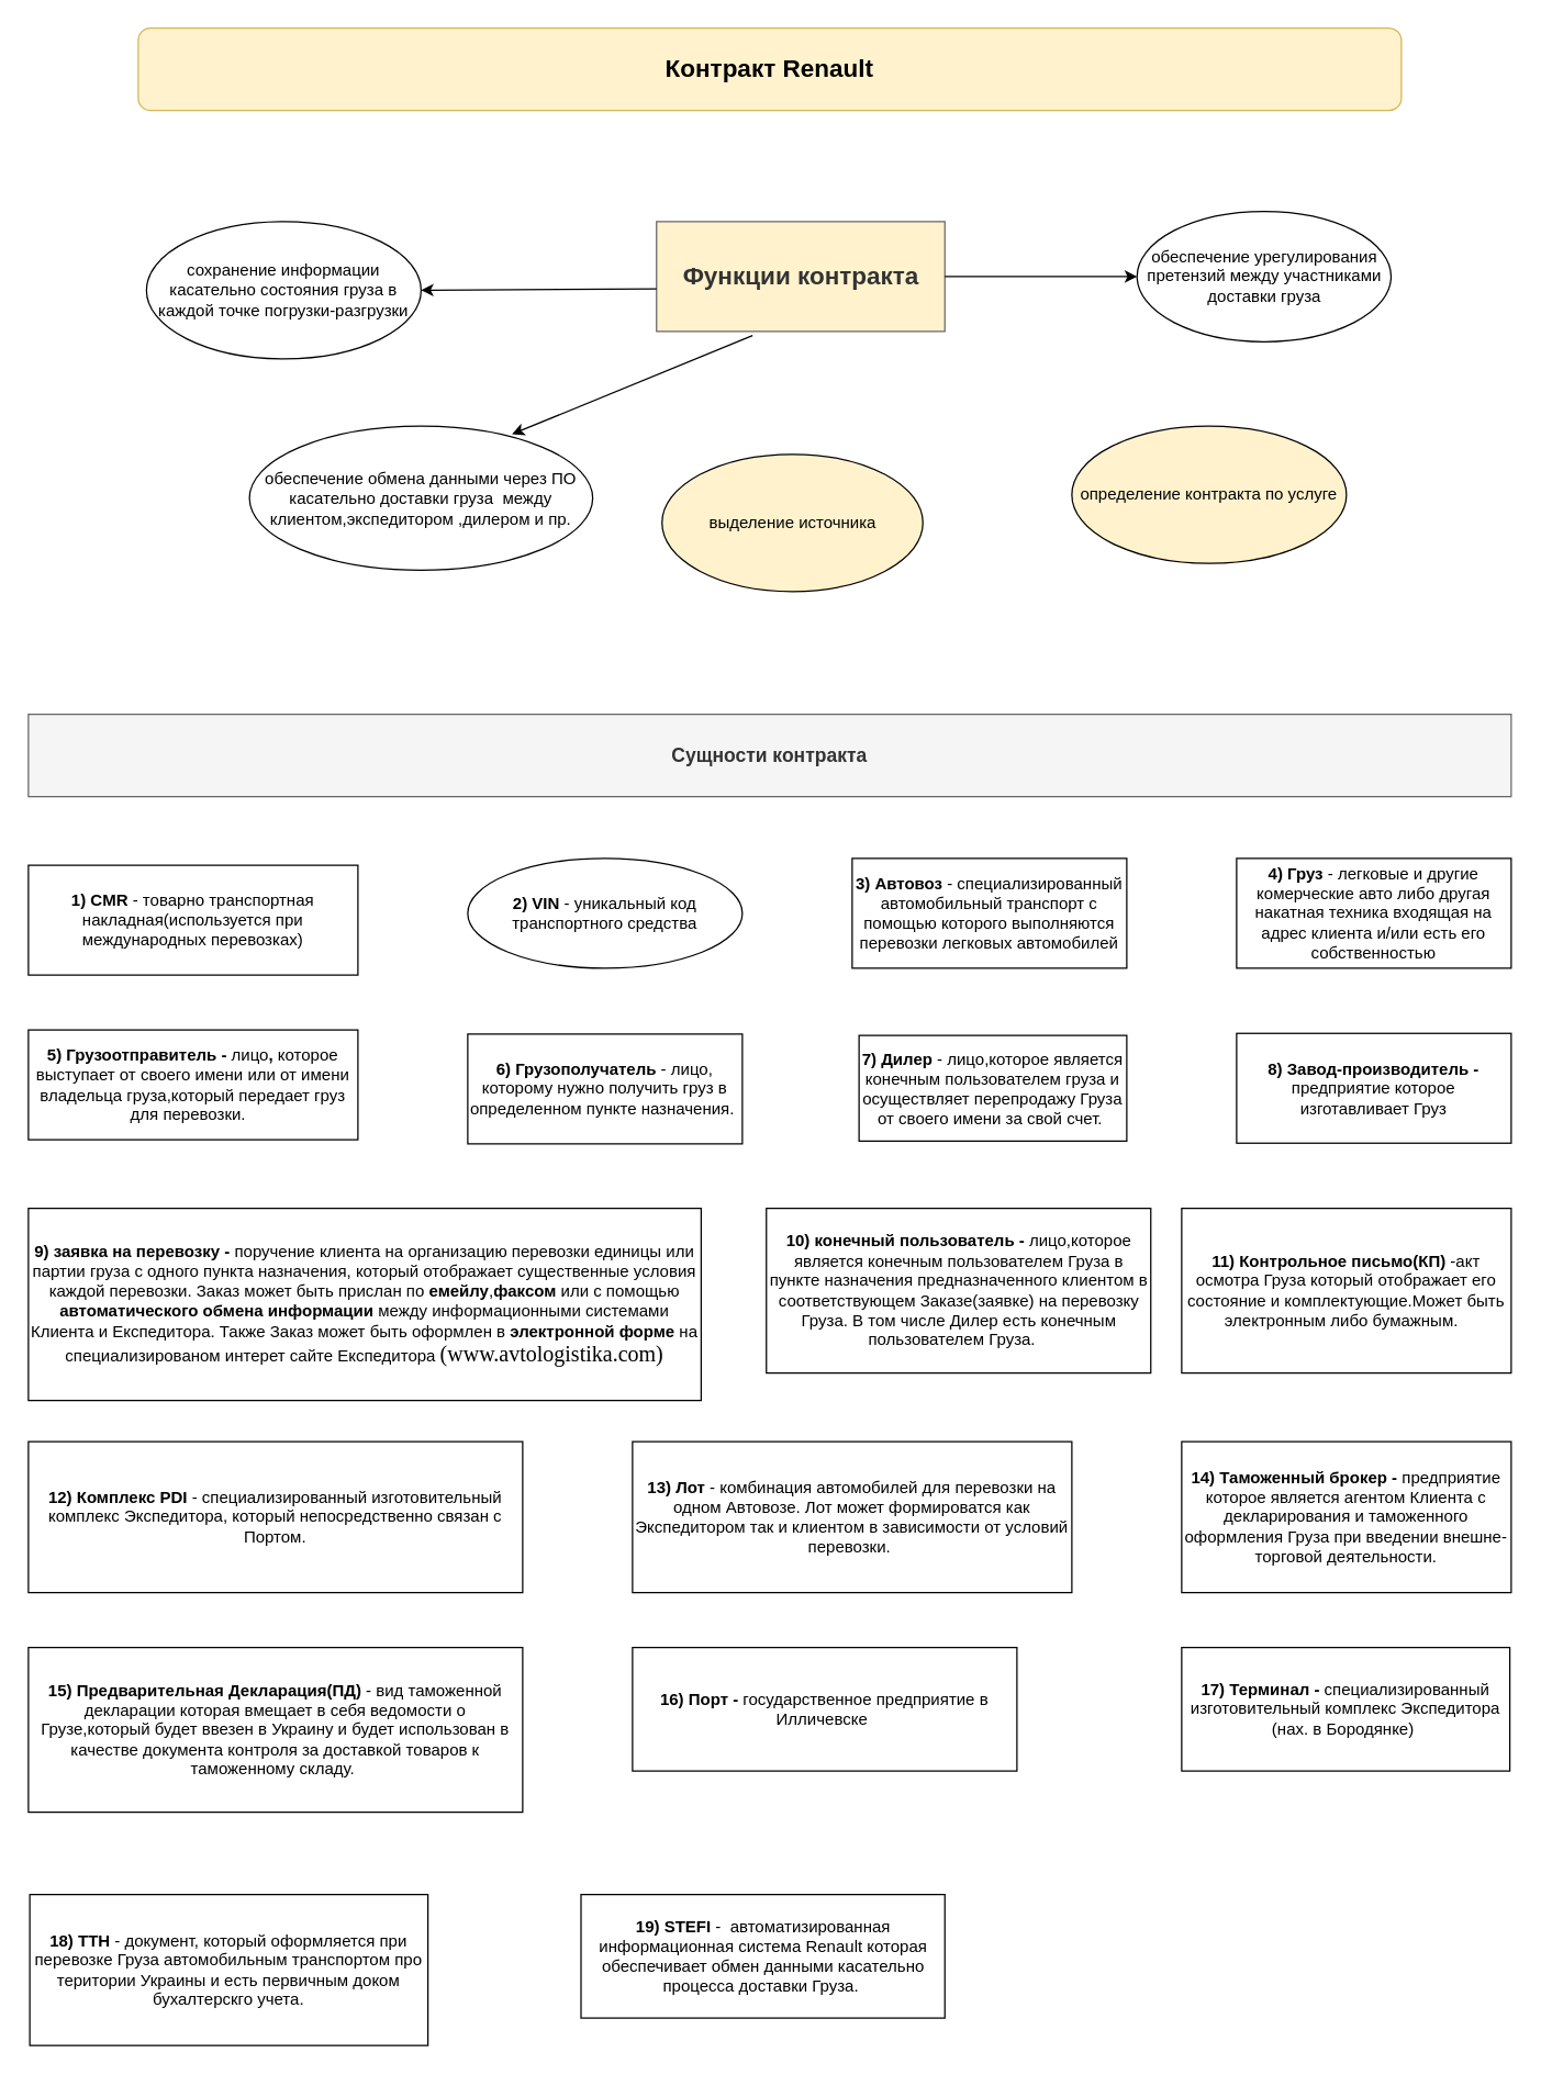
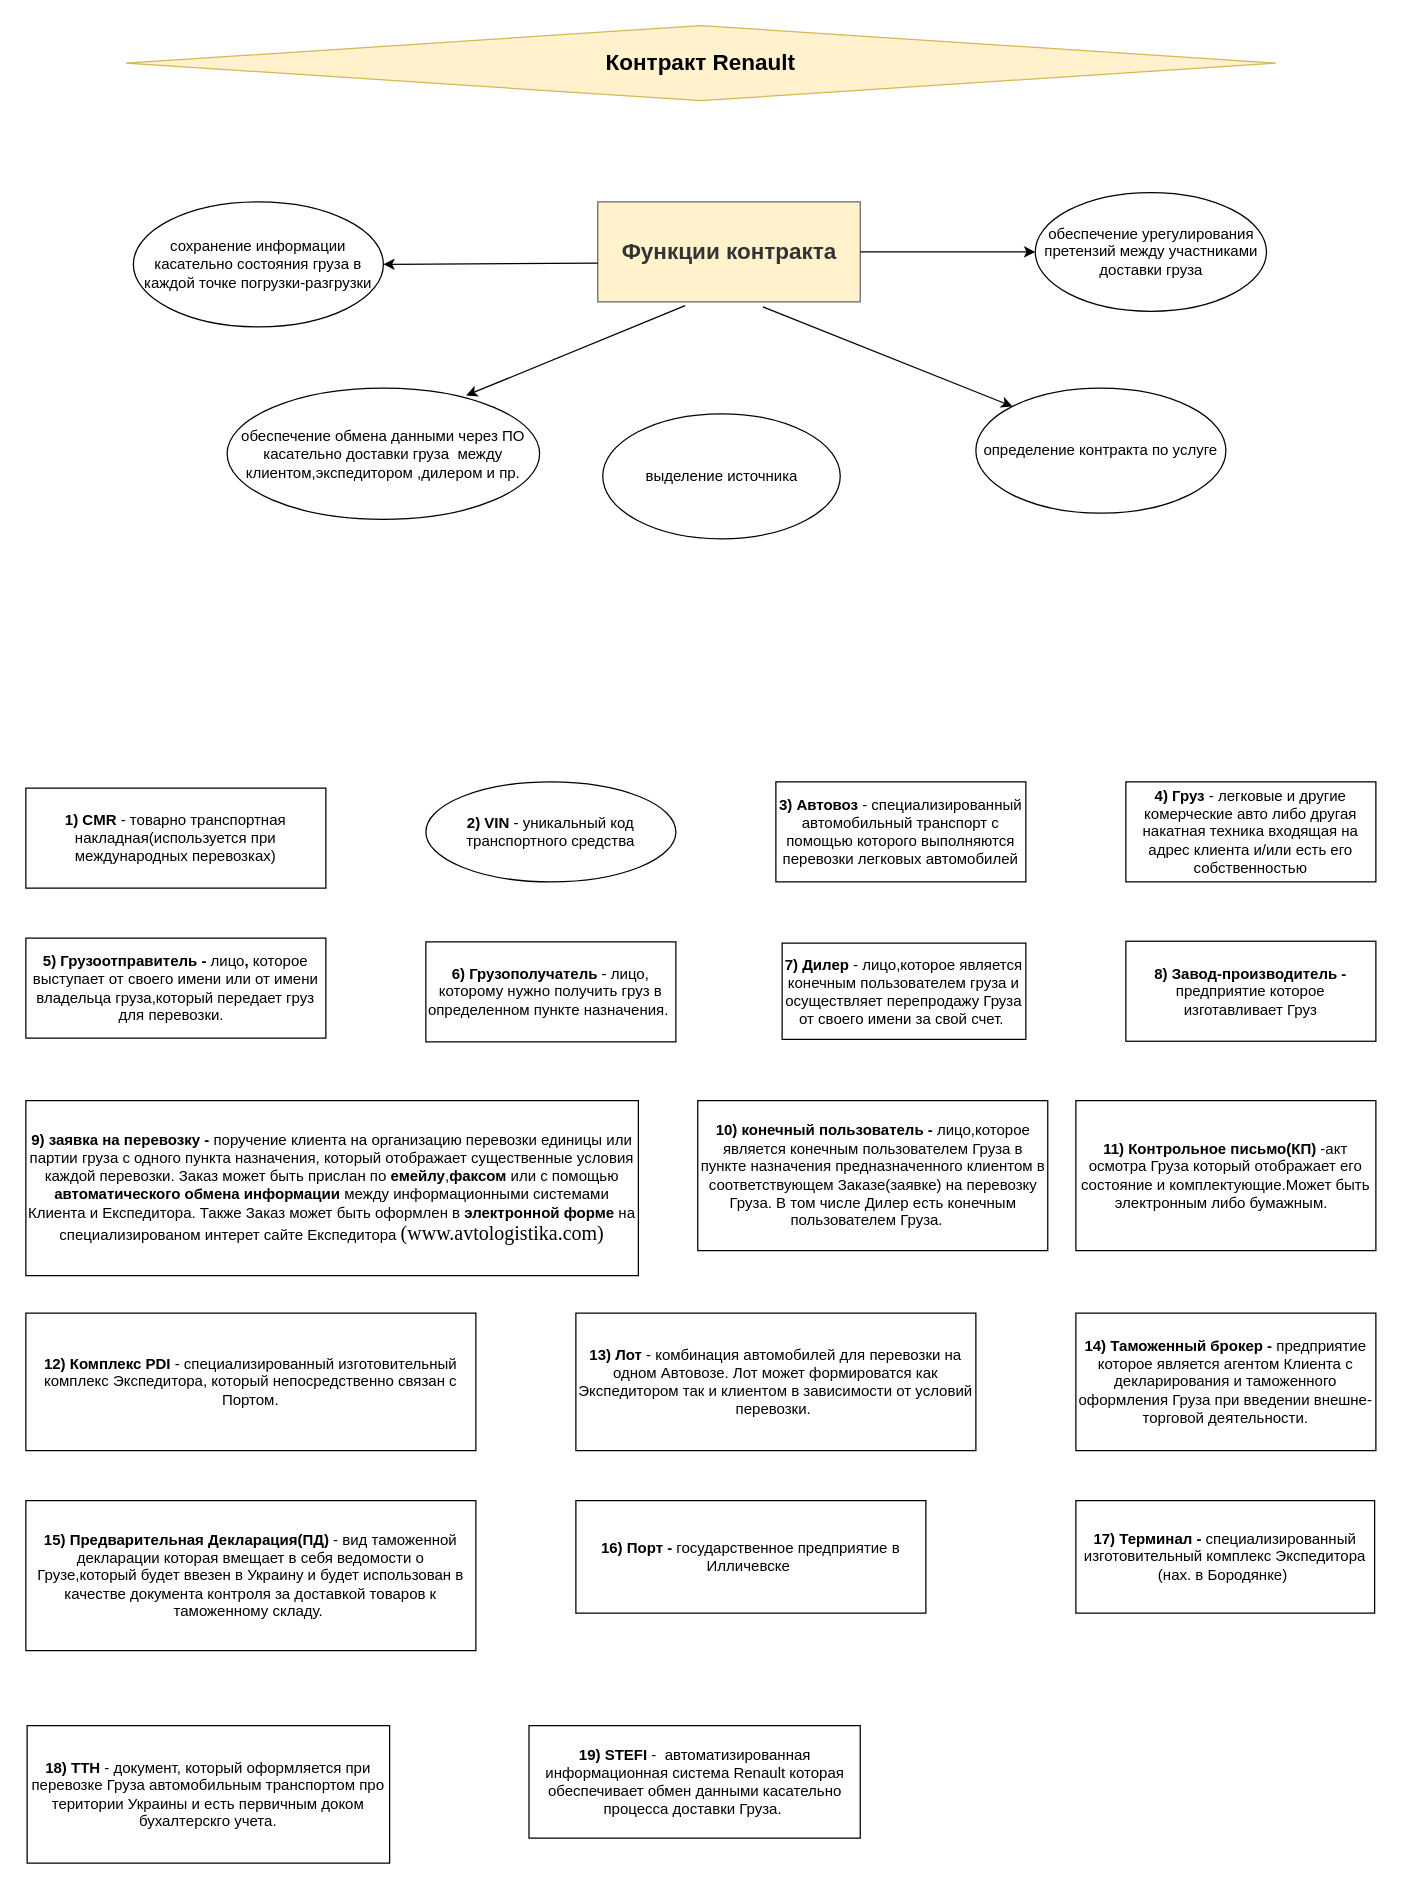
- <mxCell id="19" value="&lt;font style=&quot;font-size: 18px&quot;&gt;&lt;b&gt;Контракт Renault&lt;/b&gt;&lt;/font&gt;" style="rounded=1;whiteSpace=wrap;html=1;fillColor=#fff2cc;strokeColor=#d6b656;" parent="1" vertex="1"><mxGeometry x="100" y="20" width="920" height="60" as="geometry" /></mxCell>
+ <mxCell id="19" value="&lt;font style=&quot;font-size: 18px&quot;&gt;&lt;b&gt;Контракт Renault&lt;/b&gt;&lt;/font&gt;" style="rhombus;whiteSpace=wrap;html=1;fillColor=#fff2cc;strokeColor=#d6b656;" parent="1" vertex="1"><mxGeometry x="100" y="20" width="920" height="60" as="geometry" /></mxCell>
+ <mxCell id="4" value="" style="endArrow=classic;html=1;exitX=0.629;exitY=1.05;exitDx=0;exitDy=0;exitPerimeter=0;entryX=0;entryY=0;entryDx=0;entryDy=0;" parent="1" source="2" target="5" edge="1"><mxGeometry width="50" height="50" relative="1" as="geometry"><mxPoint x="747.5" y="351" as="sourcePoint" /><mxPoint x="737.5" y="321" as="targetPoint" /></mxGeometry></mxCell>
- <mxCell id="5" value="определение контракта по услуге" style="ellipse;whiteSpace=wrap;html=1;fillColor=#fff2cc;" parent="1" vertex="1"><mxGeometry x="780" y="310" width="200" height="100" as="geometry" /></mxCell>
+ <mxCell id="5" value="определение контракта по услуге" style="ellipse;whiteSpace=wrap;html=1;" parent="1" vertex="1"><mxGeometry x="780" y="310" width="200" height="100" as="geometry" /></mxCell>
- <mxCell id="3" value="выделение источника" style="ellipse;whiteSpace=wrap;html=1;strokeColor=#000000;strokeWidth=1;fillColor=#fff2cc;" parent="1" vertex="1"><mxGeometry x="481.5" y="330.5" width="190" height="100" as="geometry" /></mxCell>
+ <mxCell id="3" value="выделение источника" style="ellipse;whiteSpace=wrap;html=1;strokeColor=#000000;strokeWidth=1;" parent="1" vertex="1"><mxGeometry x="481.5" y="330.5" width="190" height="100" as="geometry" /></mxCell>
- <mxCell id="32" value="&lt;b style=&quot;font-size: 14px ; white-space: normal&quot;&gt;Сущности контракта&lt;/b&gt;" style="rounded=0;whiteSpace=wrap;html=1;fillColor=#f5f5f5;strokeColor=#666666;fontColor=#333333;" parent="1" vertex="1"><mxGeometry x="20" y="520" width="1080" height="60" as="geometry" /></mxCell>
